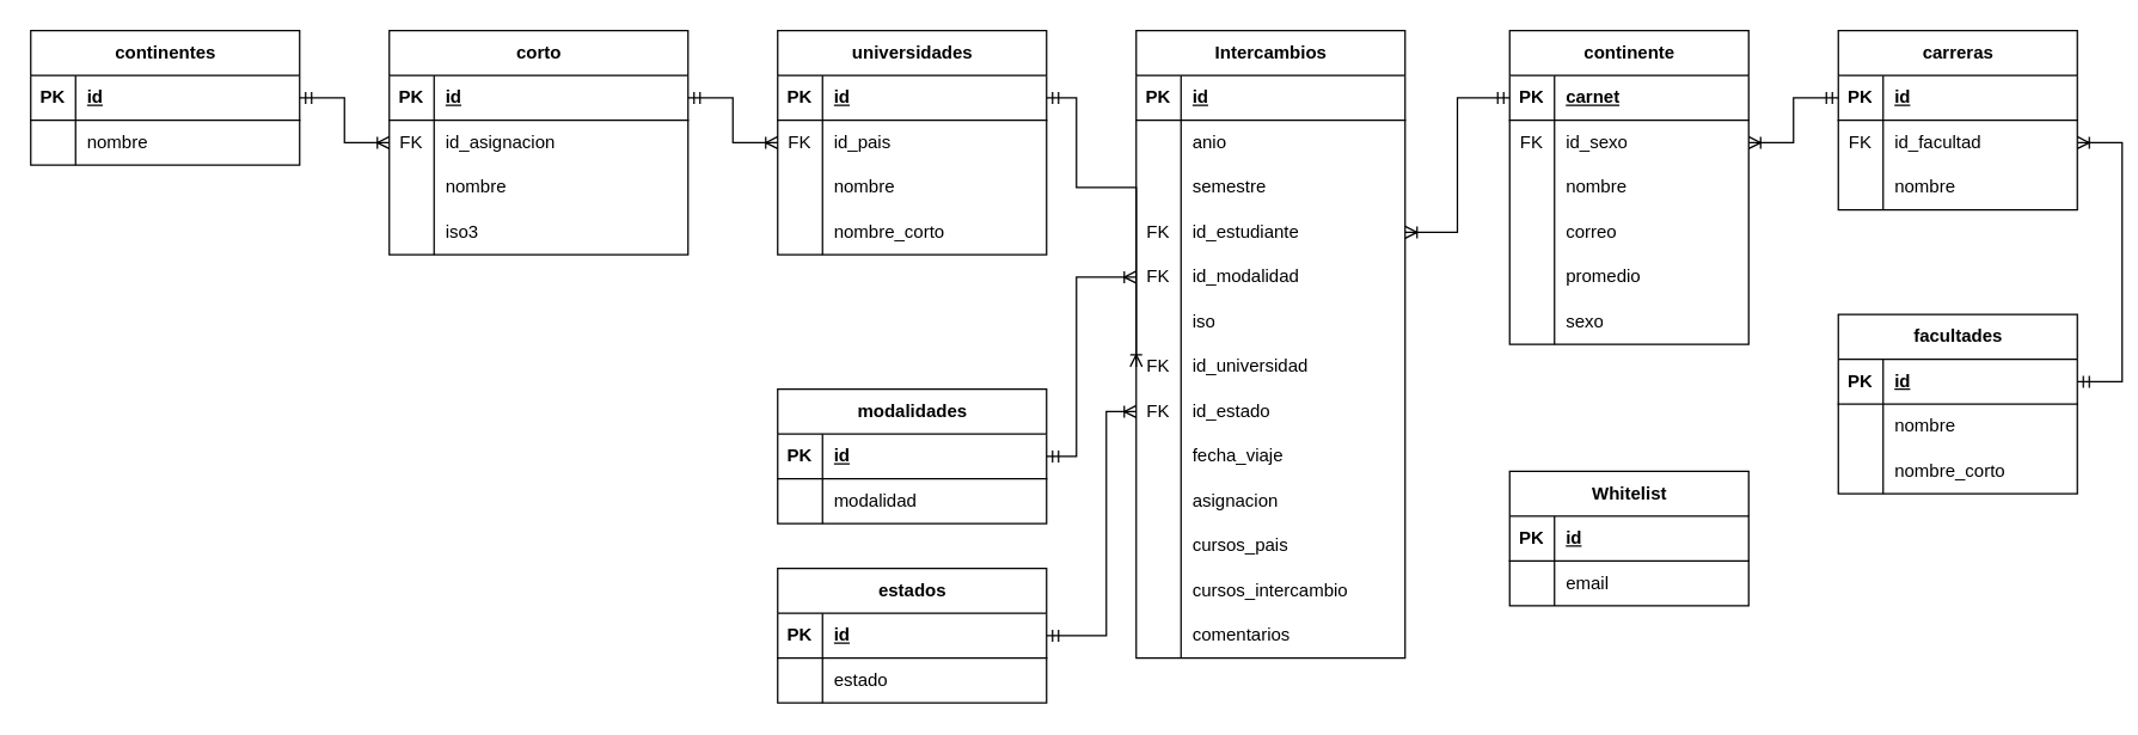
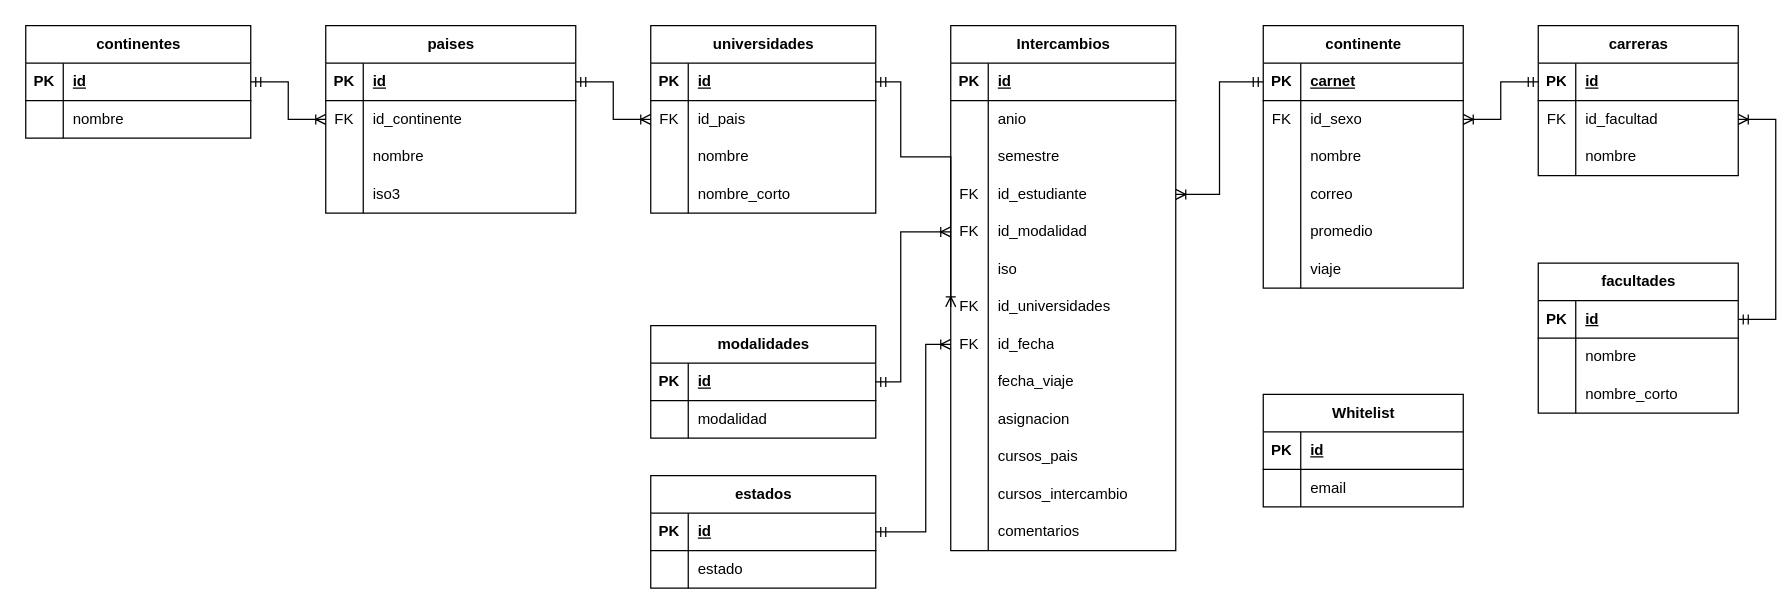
- <mxCell id="54" value="corto" style="shape=table;startSize=30;container=1;collapsible=1;childLayout=tableLayout;fixedRows=1;rowLines=0;fontStyle=1;align=center;resizeLast=1;html=1;" parent="1" vertex="1"><mxGeometry x="260" y="20" width="200" height="150" as="geometry" /></mxCell>
+ <mxCell id="54" value="paises" style="shape=table;startSize=30;container=1;collapsible=1;childLayout=tableLayout;fixedRows=1;rowLines=0;fontStyle=1;align=center;resizeLast=1;html=1;" parent="1" vertex="1"><mxGeometry x="260" y="20" width="200" height="150" as="geometry" /></mxCell>
- <mxCell id="60" value="id_asignacion" style="shape=partialRectangle;connectable=0;fillColor=none;top=0;left=0;bottom=0;right=0;align=left;spacingLeft=6;overflow=hidden;whiteSpace=wrap;html=1;" parent="58" vertex="1"><mxGeometry x="30" width="170" height="30" as="geometry"><mxRectangle width="170" height="30" as="alternateBounds" /></mxGeometry></mxCell>
+ <mxCell id="60" value="id_continente" style="shape=partialRectangle;connectable=0;fillColor=none;top=0;left=0;bottom=0;right=0;align=left;spacingLeft=6;overflow=hidden;whiteSpace=wrap;html=1;" parent="58" vertex="1"><mxGeometry x="30" width="170" height="30" as="geometry"><mxRectangle width="170" height="30" as="alternateBounds" /></mxGeometry></mxCell>
- <mxCell id="33" value="sexo" style="shape=partialRectangle;connectable=0;fillColor=none;top=0;left=0;bottom=0;right=0;align=left;spacingLeft=6;fontStyle=0;overflow=hidden;whiteSpace=wrap;html=1;" parent="31" vertex="1"><mxGeometry x="30" width="130" height="30" as="geometry"><mxRectangle width="130" height="30" as="alternateBounds" /></mxGeometry></mxCell>
+ <mxCell id="33" value="viaje" style="shape=partialRectangle;connectable=0;fillColor=none;top=0;left=0;bottom=0;right=0;align=left;spacingLeft=6;fontStyle=0;overflow=hidden;whiteSpace=wrap;html=1;" parent="31" vertex="1"><mxGeometry x="30" width="130" height="30" as="geometry"><mxRectangle width="130" height="30" as="alternateBounds" /></mxGeometry></mxCell>
- <mxCell id="99" value="id_universidad" style="shape=partialRectangle;connectable=0;fillColor=none;top=0;left=0;bottom=0;right=0;align=left;spacingLeft=6;overflow=hidden;whiteSpace=wrap;html=1;" parent="97" vertex="1"><mxGeometry x="30" width="150" height="30" as="geometry"><mxRectangle width="150" height="30" as="alternateBounds" /></mxGeometry></mxCell>
+ <mxCell id="99" value="id_universidades" style="shape=partialRectangle;connectable=0;fillColor=none;top=0;left=0;bottom=0;right=0;align=left;spacingLeft=6;overflow=hidden;whiteSpace=wrap;html=1;" parent="97" vertex="1"><mxGeometry x="30" width="150" height="30" as="geometry"><mxRectangle width="150" height="30" as="alternateBounds" /></mxGeometry></mxCell>
- <mxCell id="102" value="id_estado" style="shape=partialRectangle;connectable=0;fillColor=none;top=0;left=0;bottom=0;right=0;align=left;spacingLeft=6;fontStyle=0;overflow=hidden;whiteSpace=wrap;html=1;" parent="100" vertex="1"><mxGeometry x="30" width="150" height="30" as="geometry"><mxRectangle width="150" height="30" as="alternateBounds" /></mxGeometry></mxCell>
+ <mxCell id="102" value="id_fecha" style="shape=partialRectangle;connectable=0;fillColor=none;top=0;left=0;bottom=0;right=0;align=left;spacingLeft=6;fontStyle=0;overflow=hidden;whiteSpace=wrap;html=1;" parent="100" vertex="1"><mxGeometry x="30" width="150" height="30" as="geometry"><mxRectangle width="150" height="30" as="alternateBounds" /></mxGeometry></mxCell>
